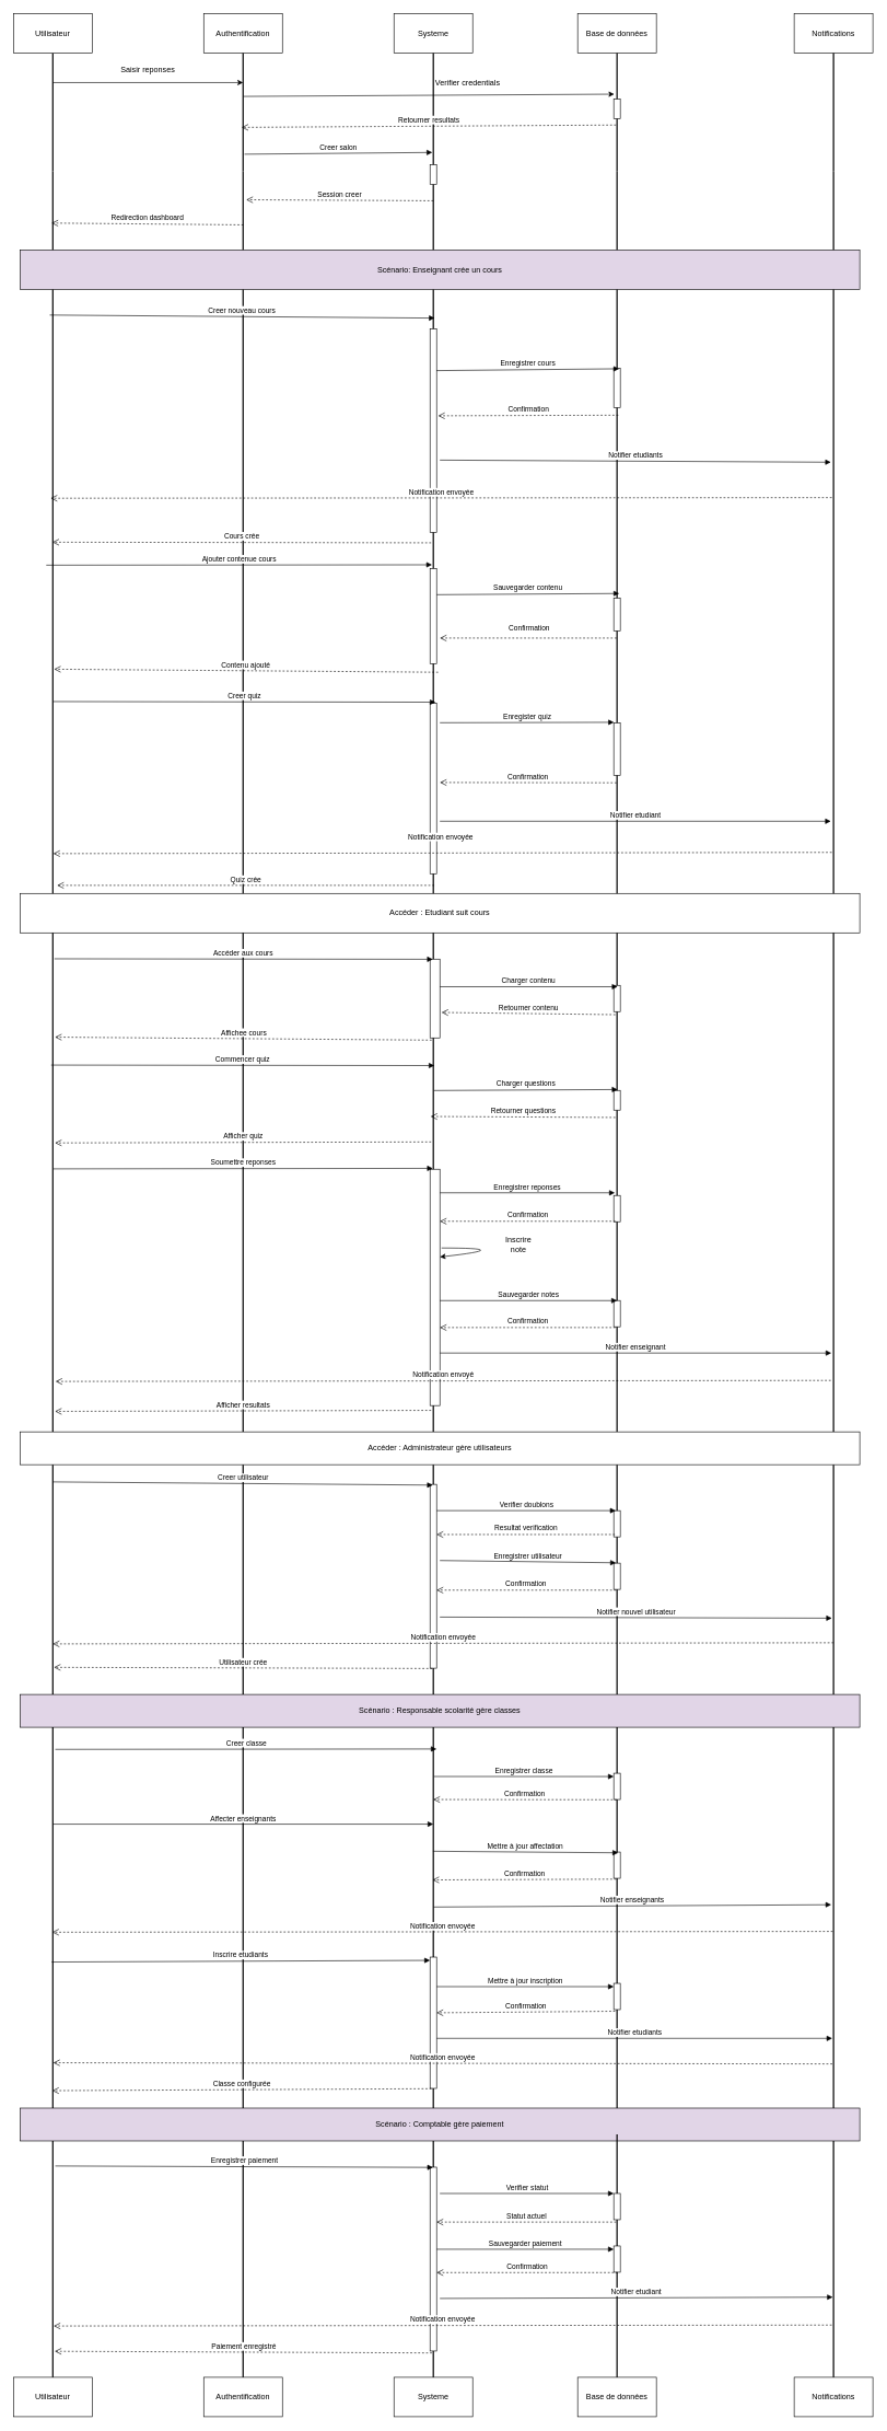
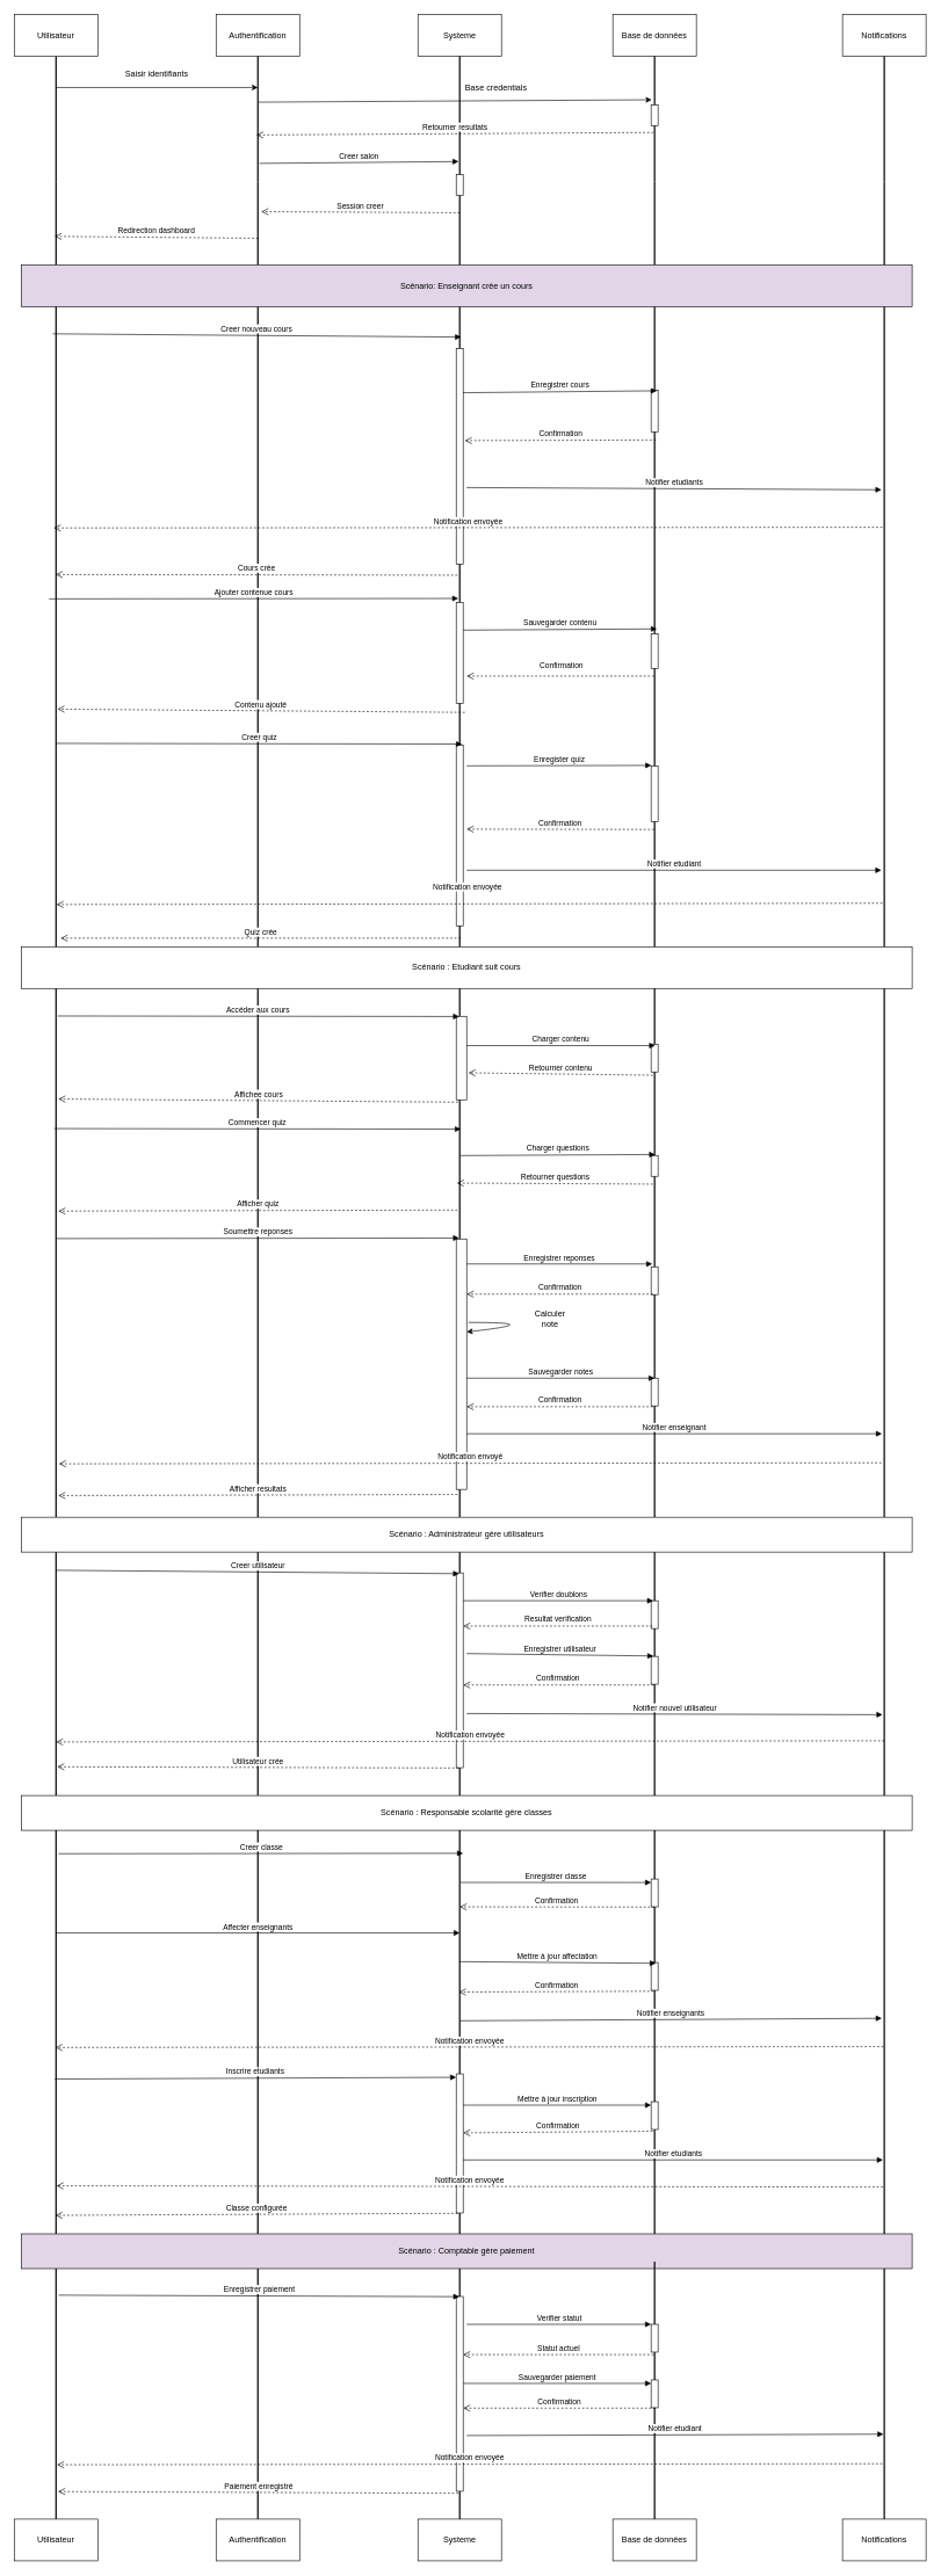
- <mxCell id="15" value="Saisir reponses" style="text;html=1;align=center;verticalAlign=middle;whiteSpace=wrap;rounded=0;" parent="1" vertex="1"><mxGeometry x="150" y="90" width="150" height="30" as="geometry" /></mxCell>
+ <mxCell id="15" value="Saisir identifiants" style="text;html=1;align=center;verticalAlign=middle;whiteSpace=wrap;rounded=0;" parent="1" vertex="1"><mxGeometry x="150" y="90" width="150" height="30" as="geometry" /></mxCell>
- <mxCell id="17" value="Verifier credentials" style="text;html=1;align=center;verticalAlign=middle;whiteSpace=wrap;rounded=0;" parent="1" vertex="1"><mxGeometry x="595" y="110" width="235" height="30" as="geometry" /></mxCell>
+ <mxCell id="17" value="Base credentials" style="text;html=1;align=center;verticalAlign=middle;whiteSpace=wrap;rounded=0;" parent="1" vertex="1"><mxGeometry x="595" y="110" width="235" height="30" as="geometry" /></mxCell>
- <mxCell id="57" value="Accéder : Etudiant suit cours" style="rounded=0;whiteSpace=wrap;html=1;" parent="1" vertex="1"><mxGeometry x="30" y="1360" width="1280" height="60" as="geometry" /></mxCell>
+ <mxCell id="57" value="Scénario : Etudiant suit cours" style="rounded=0;whiteSpace=wrap;html=1;" parent="1" vertex="1"><mxGeometry x="30" y="1360" width="1280" height="60" as="geometry" /></mxCell>
- <mxCell id="81" value="Inscrire note" style="text;html=1;align=center;verticalAlign=middle;whiteSpace=wrap;rounded=0;" vertex="1" parent="1"><mxGeometry x="760" y="1880" width="60" height="30" as="geometry" /></mxCell>
+ <mxCell id="81" value="Calculer note" style="text;html=1;align=center;verticalAlign=middle;whiteSpace=wrap;rounded=0;" vertex="1" parent="1"><mxGeometry x="760" y="1880" width="60" height="30" as="geometry" /></mxCell>
- <mxCell id="87" value="Accéder : Administrateur gère utilisateurs" style="rounded=0;whiteSpace=wrap;html=1;" vertex="1" parent="1"><mxGeometry x="30" y="2180" width="1280" height="50" as="geometry" /></mxCell>
+ <mxCell id="87" value="Scénario : Administrateur gère utilisateurs" style="rounded=0;whiteSpace=wrap;html=1;" vertex="1" parent="1"><mxGeometry x="30" y="2180" width="1280" height="50" as="geometry" /></mxCell>
- <mxCell id="104" value="Scénario : Responsable scolarité gère classes" style="rounded=0;whiteSpace=wrap;html=1;fillColor=#e1d5e7;" vertex="1" parent="1"><mxGeometry x="30" y="2580" width="1280" height="50" as="geometry" /></mxCell>
+ <mxCell id="104" value="Scénario : Responsable scolarité gère classes" style="rounded=0;whiteSpace=wrap;html=1;" vertex="1" parent="1"><mxGeometry x="30" y="2580" width="1280" height="50" as="geometry" /></mxCell>
